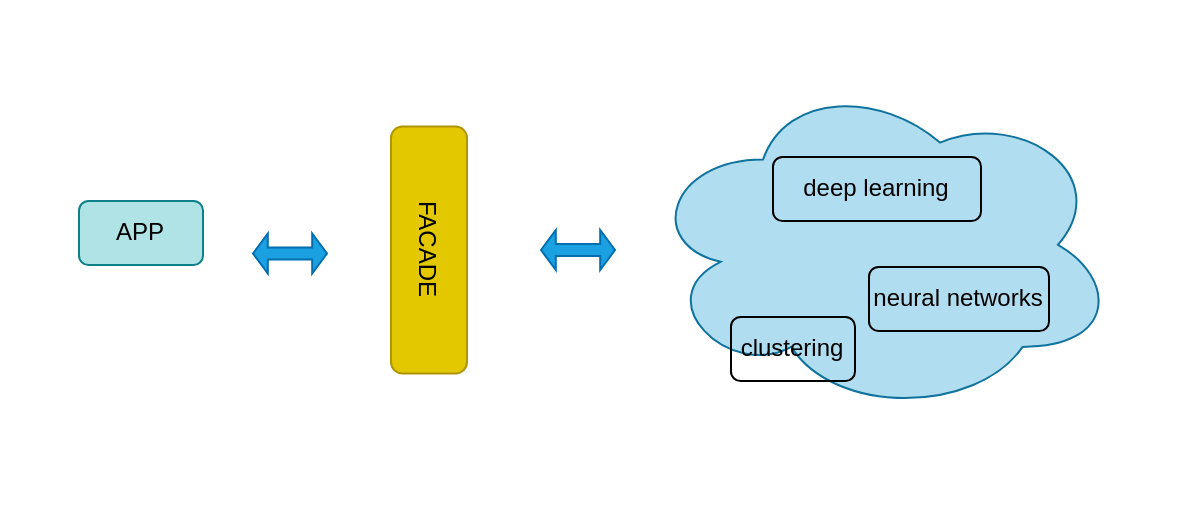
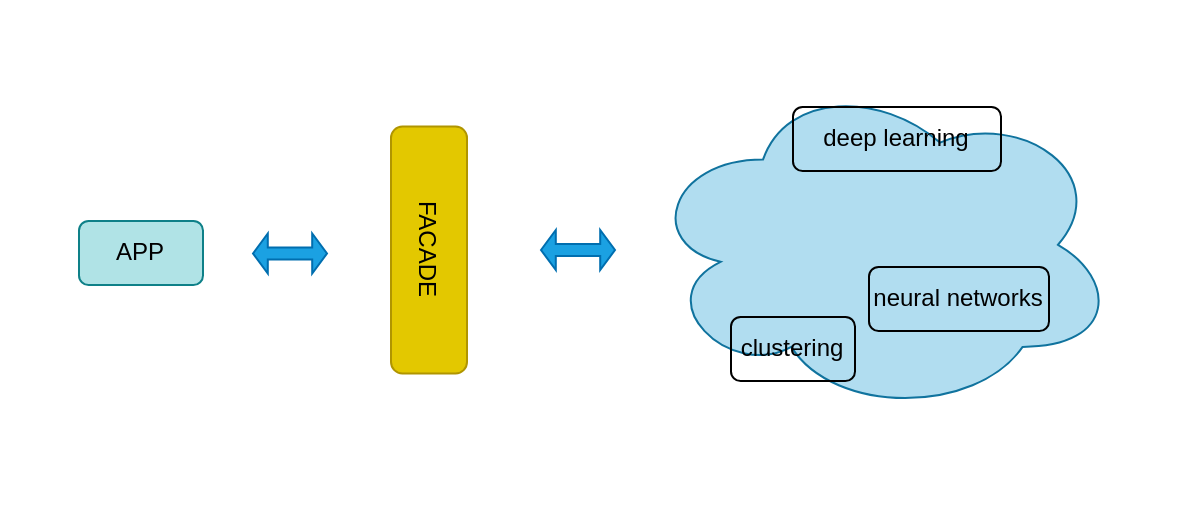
- <mxCell id="7" value="&lt;font color=&quot;#000000&quot;&gt;deep learning&lt;/font&gt;" style="rounded=1;whiteSpace=wrap;html=1;fillColor=none;strokeColor=#000000;" vertex="1" parent="1"><mxGeometry x="386" y="78" width="104" height="32" as="geometry" /></mxCell>
+ <mxCell id="7" value="&lt;font color=&quot;#000000&quot;&gt;deep learning&lt;/font&gt;" style="rounded=1;whiteSpace=wrap;html=1;fillColor=none;strokeColor=#000000;" vertex="1" parent="1"><mxGeometry x="396" y="53" width="104" height="32" as="geometry" /></mxCell>
- <mxCell id="2" value="&lt;font color=&quot;#000000&quot;&gt;APP&lt;/font&gt;" style="rounded=1;whiteSpace=wrap;html=1;fillColor=#b0e3e6;strokeColor=#0e8088;" vertex="1" parent="1"><mxGeometry x="39" y="100" width="62" height="32" as="geometry" /></mxCell>
+ <mxCell id="2" value="&lt;font color=&quot;#000000&quot;&gt;APP&lt;/font&gt;" style="rounded=1;whiteSpace=wrap;html=1;fillColor=#b0e3e6;strokeColor=#0e8088;" vertex="1" parent="1"><mxGeometry x="39" y="110" width="62" height="32" as="geometry" /></mxCell>
